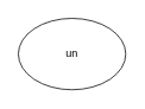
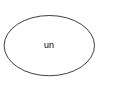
- <mxCell id="2" value="un" style="ellipse;whiteSpace=wrap;html=1;" parent="1" vertex="1"><mxGeometry x="20" width="120" height="80" as="geometry" y="20" /></mxCell>
+ <mxCell id="2" value="un" style="ellipse;whiteSpace=wrap;html=1;" parent="1" vertex="1"><mxGeometry x="5" y="20" width="120" height="80" as="geometry" /></mxCell>
